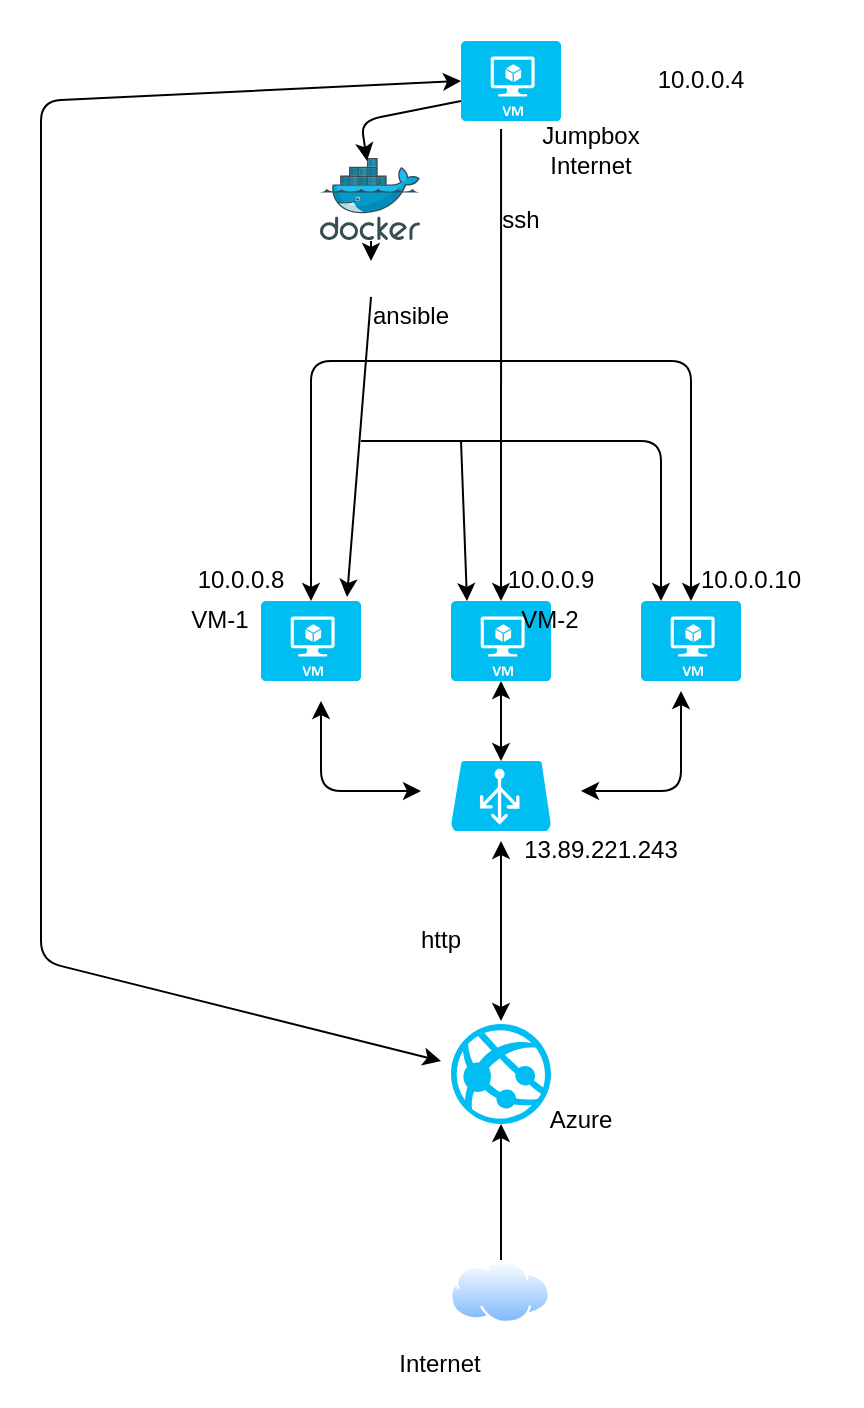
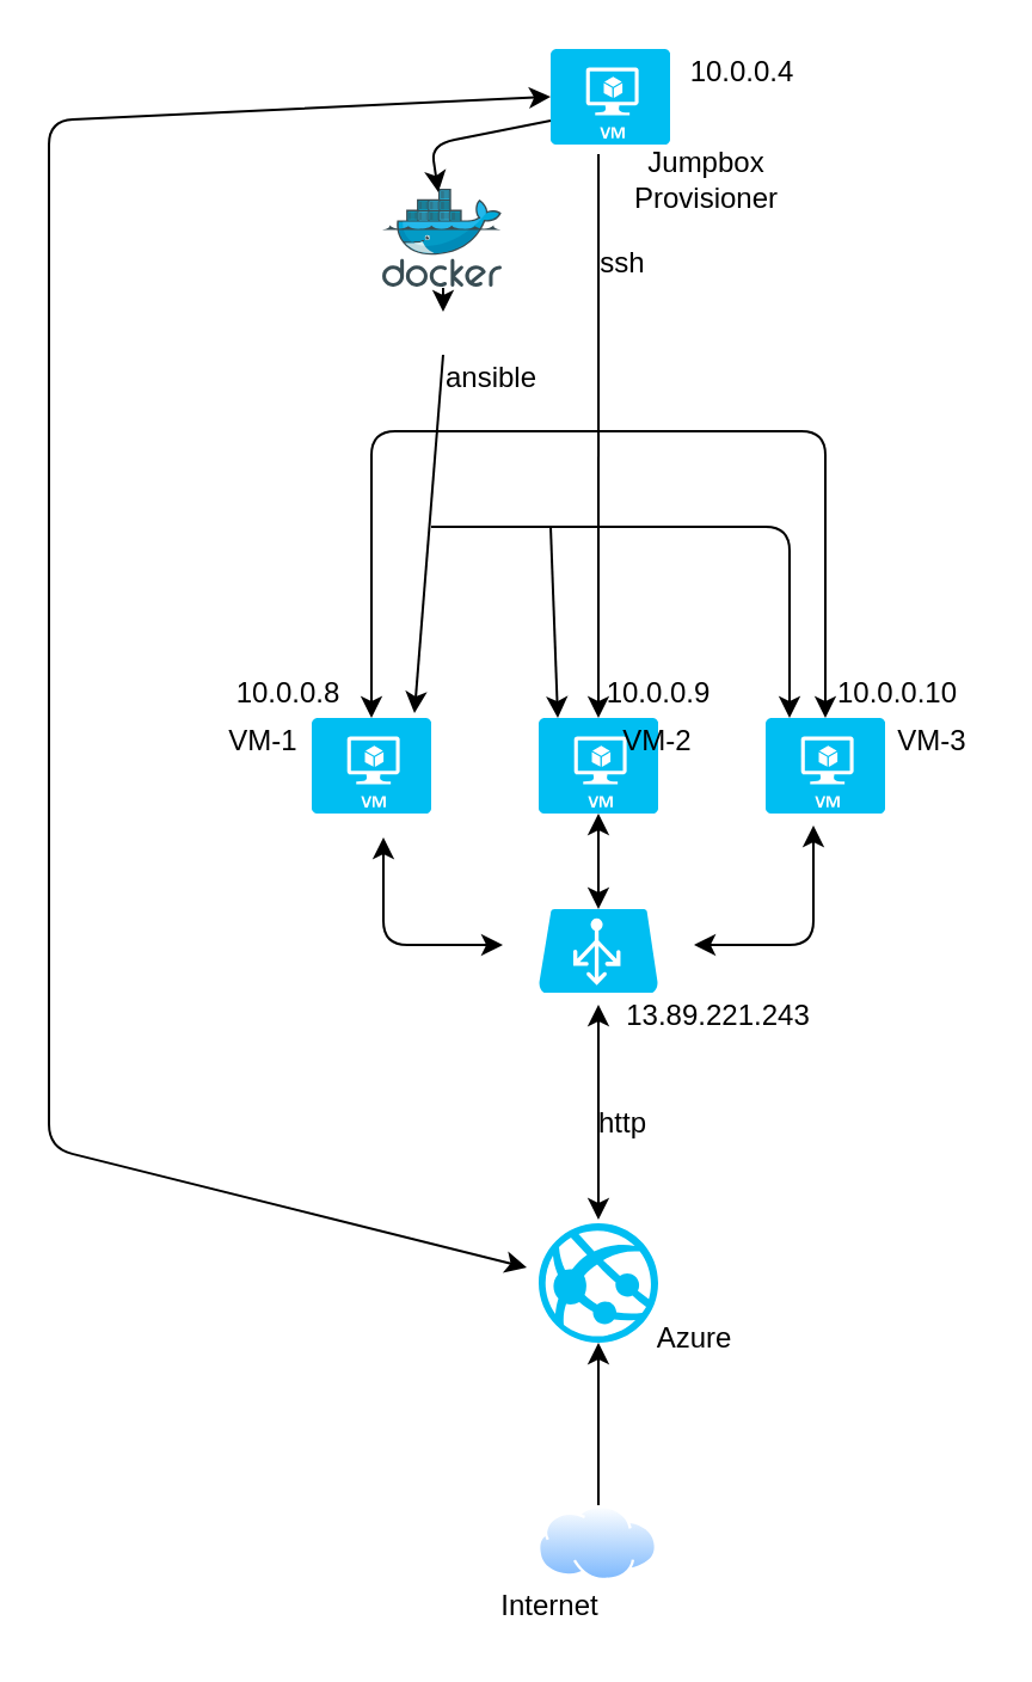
- <mxCell id="35" value="10.0.0.4" style="text;html=1;align=center;verticalAlign=middle;resizable=0;points=[];autosize=1;" vertex="1" parent="1"><mxGeometry x="320" y="30" width="60" height="20" as="geometry" /></mxCell>
+ <mxCell id="35" value="10.0.0.4" style="text;html=1;align=center;verticalAlign=middle;resizable=0;points=[];autosize=1;" vertex="1" parent="1"><mxGeometry x="280" y="20" width="60" height="20" as="geometry" /></mxCell>
- <mxCell id="19" value="Jumpbox&lt;br&gt;Internet" style="text;html=1;align=center;verticalAlign=middle;resizable=0;points=[];autosize=1;" vertex="1" parent="1"><mxGeometry x="255" y="60" width="80" height="30" as="geometry" /></mxCell>
+ <mxCell id="19" value="Jumpbox&lt;br&gt;Provisioner" style="text;html=1;align=center;verticalAlign=middle;resizable=0;points=[];autosize=1;" vertex="1" parent="1"><mxGeometry x="255" y="60" width="80" height="30" as="geometry" /></mxCell>
+ <mxCell id="14" value="VM-3" style="text;html=1;strokeColor=none;fillColor=none;align=center;verticalAlign=middle;whiteSpace=wrap;rounded=0;" vertex="1" parent="1"><mxGeometry x="370" y="300" width="40" height="20" as="geometry" /></mxCell>
- <mxCell id="39" value="http" style="text;html=1;align=center;verticalAlign=middle;resizable=0;points=[];autosize=1;" vertex="1" parent="1"><mxGeometry x="200" y="460" width="40" height="20" as="geometry" /></mxCell>
+ <mxCell id="39" value="http" style="text;html=1;align=center;verticalAlign=middle;resizable=0;points=[];autosize=1;" vertex="1" parent="1"><mxGeometry x="240" y="460" width="40" height="20" as="geometry" /></mxCell>
- <mxCell id="13" value="Internet" style="text;html=1;strokeColor=none;fillColor=none;align=center;verticalAlign=middle;whiteSpace=wrap;rounded=0;" vertex="1" parent="1"><mxGeometry x="200" y="671.5" width="40" height="20" as="geometry" /></mxCell>
+ <mxCell id="13" value="Internet" style="text;html=1;strokeColor=none;fillColor=none;align=center;verticalAlign=middle;whiteSpace=wrap;rounded=0;" vertex="1" parent="1"><mxGeometry x="210" y="661.5" width="40" height="20" as="geometry" /></mxCell>
